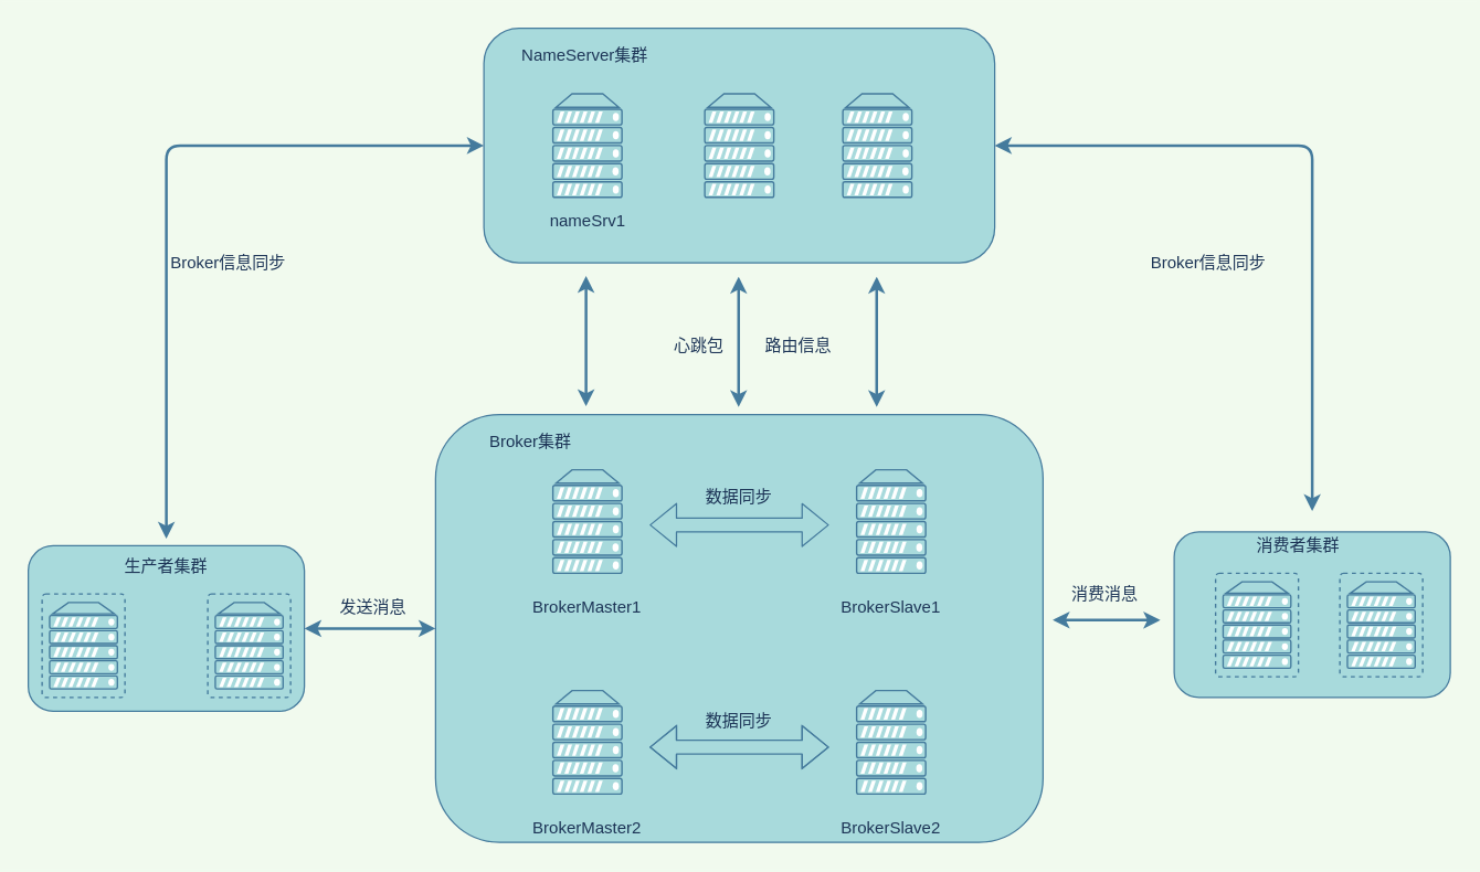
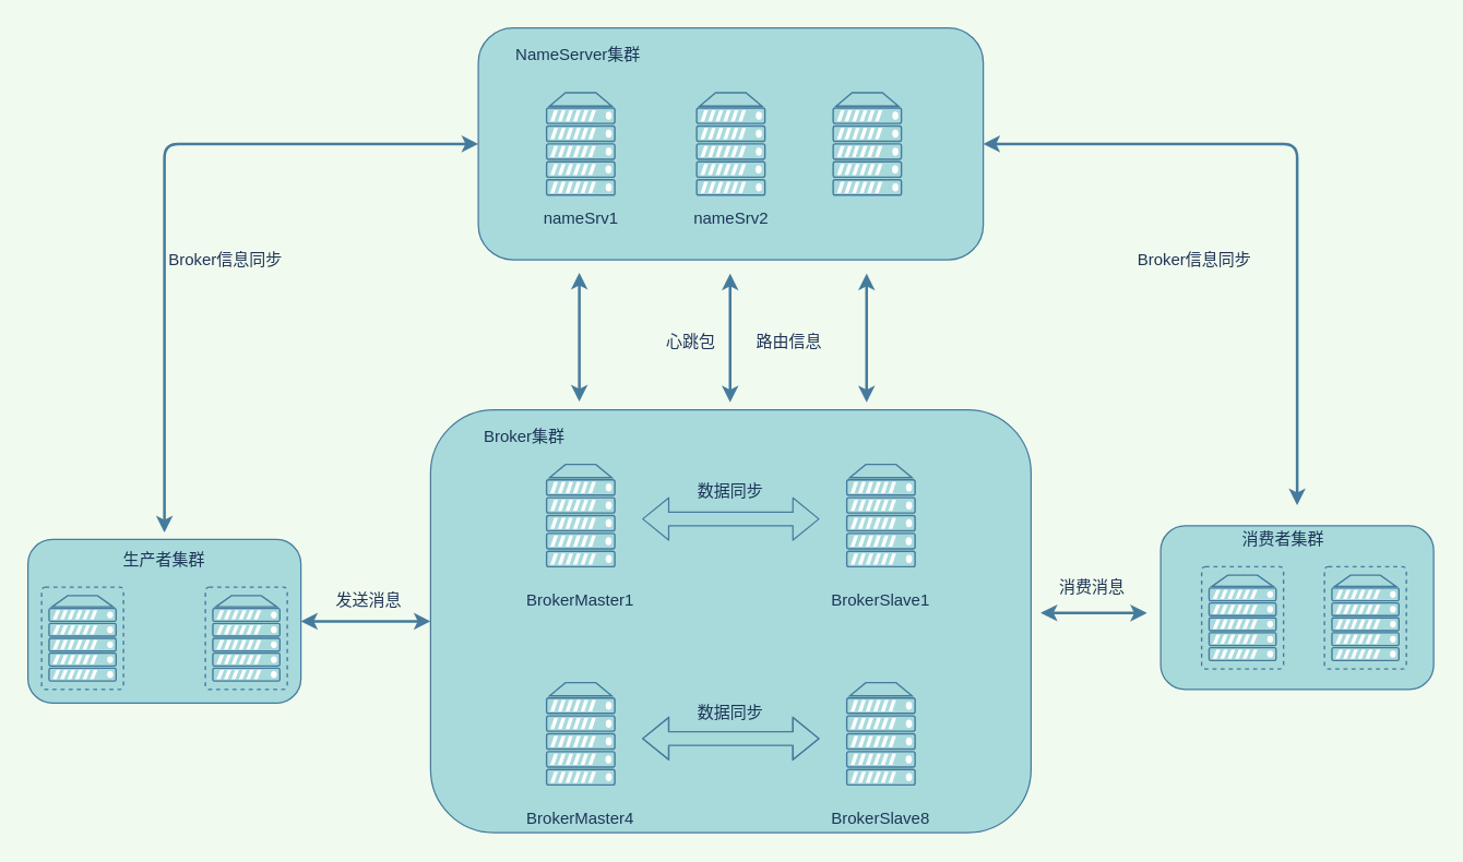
+ <mxCell id="8" value="nameSrv2" style="text;html=1;strokeColor=none;fillColor=none;align=center;verticalAlign=middle;whiteSpace=wrap;rounded=0;fontColor=#1D3557;" vertex="1" parent="1"><mxGeometry x="497.5" y="150" width="75" height="20" as="geometry" /></mxCell>
- <mxCell id="20" value="BrokerMaster2" style="text;html=1;strokeColor=none;fillColor=none;align=center;verticalAlign=middle;whiteSpace=wrap;rounded=0;fontColor=#1D3557;" vertex="1" parent="1"><mxGeometry x="370" y="590" width="110" height="20" as="geometry" /></mxCell>
+ <mxCell id="20" value="BrokerMaster4" style="text;html=1;strokeColor=none;fillColor=none;align=center;verticalAlign=middle;whiteSpace=wrap;rounded=0;fontColor=#1D3557;" vertex="1" parent="1"><mxGeometry x="370" y="590" width="110" height="20" as="geometry" /></mxCell>
- <mxCell id="22" value="BrokerSlave2" style="text;html=1;strokeColor=none;fillColor=none;align=center;verticalAlign=middle;whiteSpace=wrap;rounded=0;fontColor=#1D3557;" vertex="1" parent="1"><mxGeometry x="590" y="590" width="110" height="20" as="geometry" /></mxCell>
+ <mxCell id="22" value="BrokerSlave8" style="text;html=1;strokeColor=none;fillColor=none;align=center;verticalAlign=middle;whiteSpace=wrap;rounded=0;fontColor=#1D3557;" vertex="1" parent="1"><mxGeometry x="590" y="590" width="110" height="20" as="geometry" /></mxCell>
